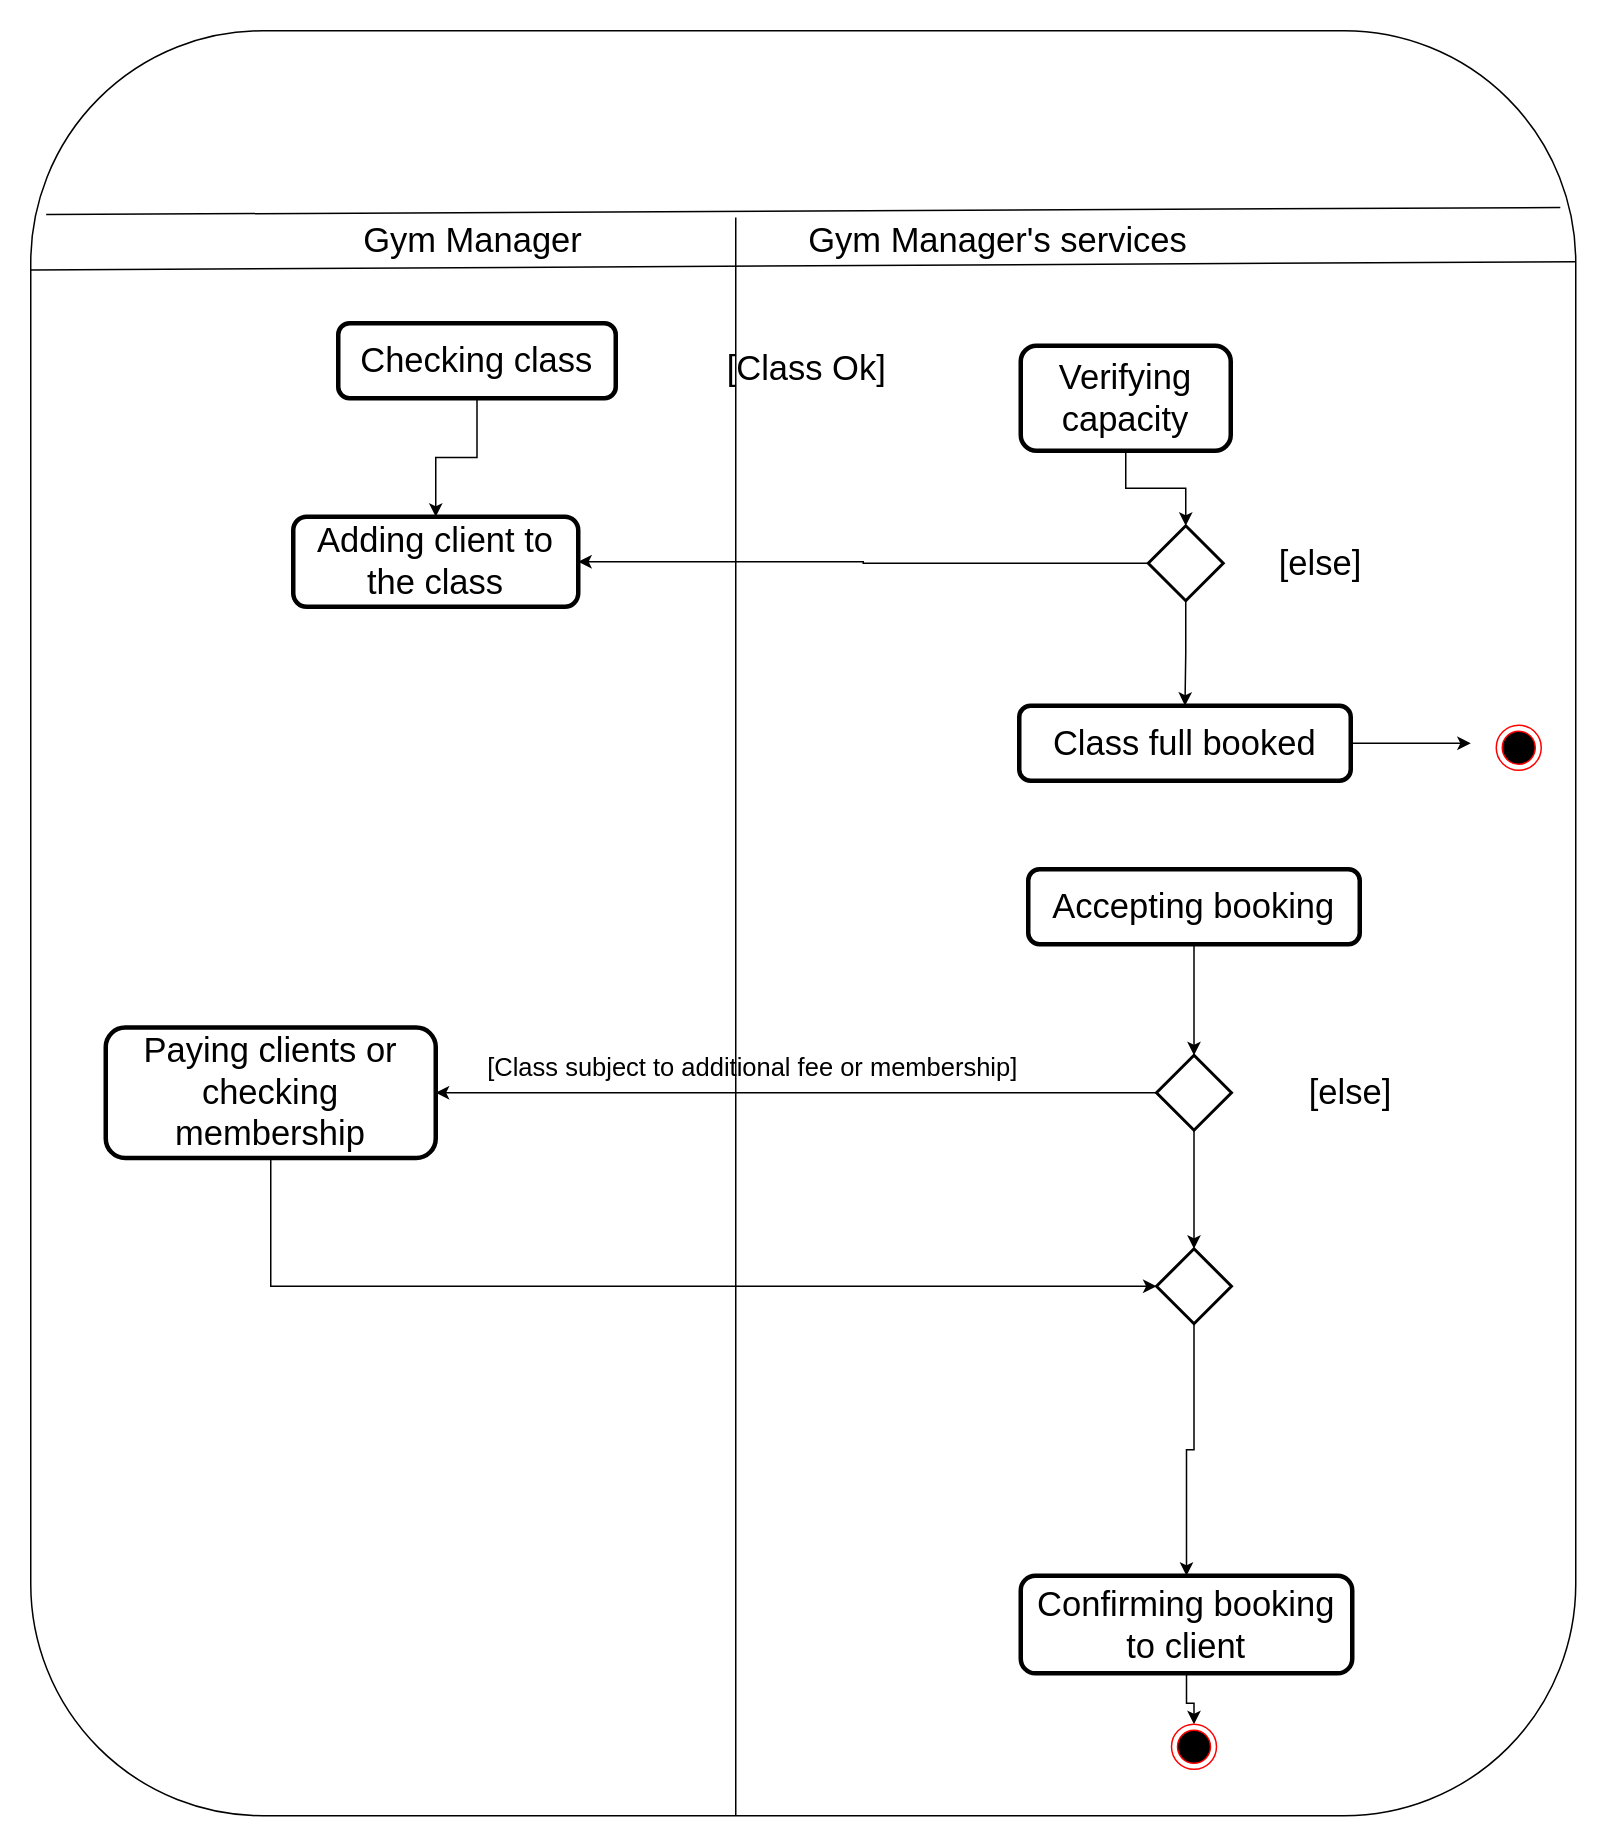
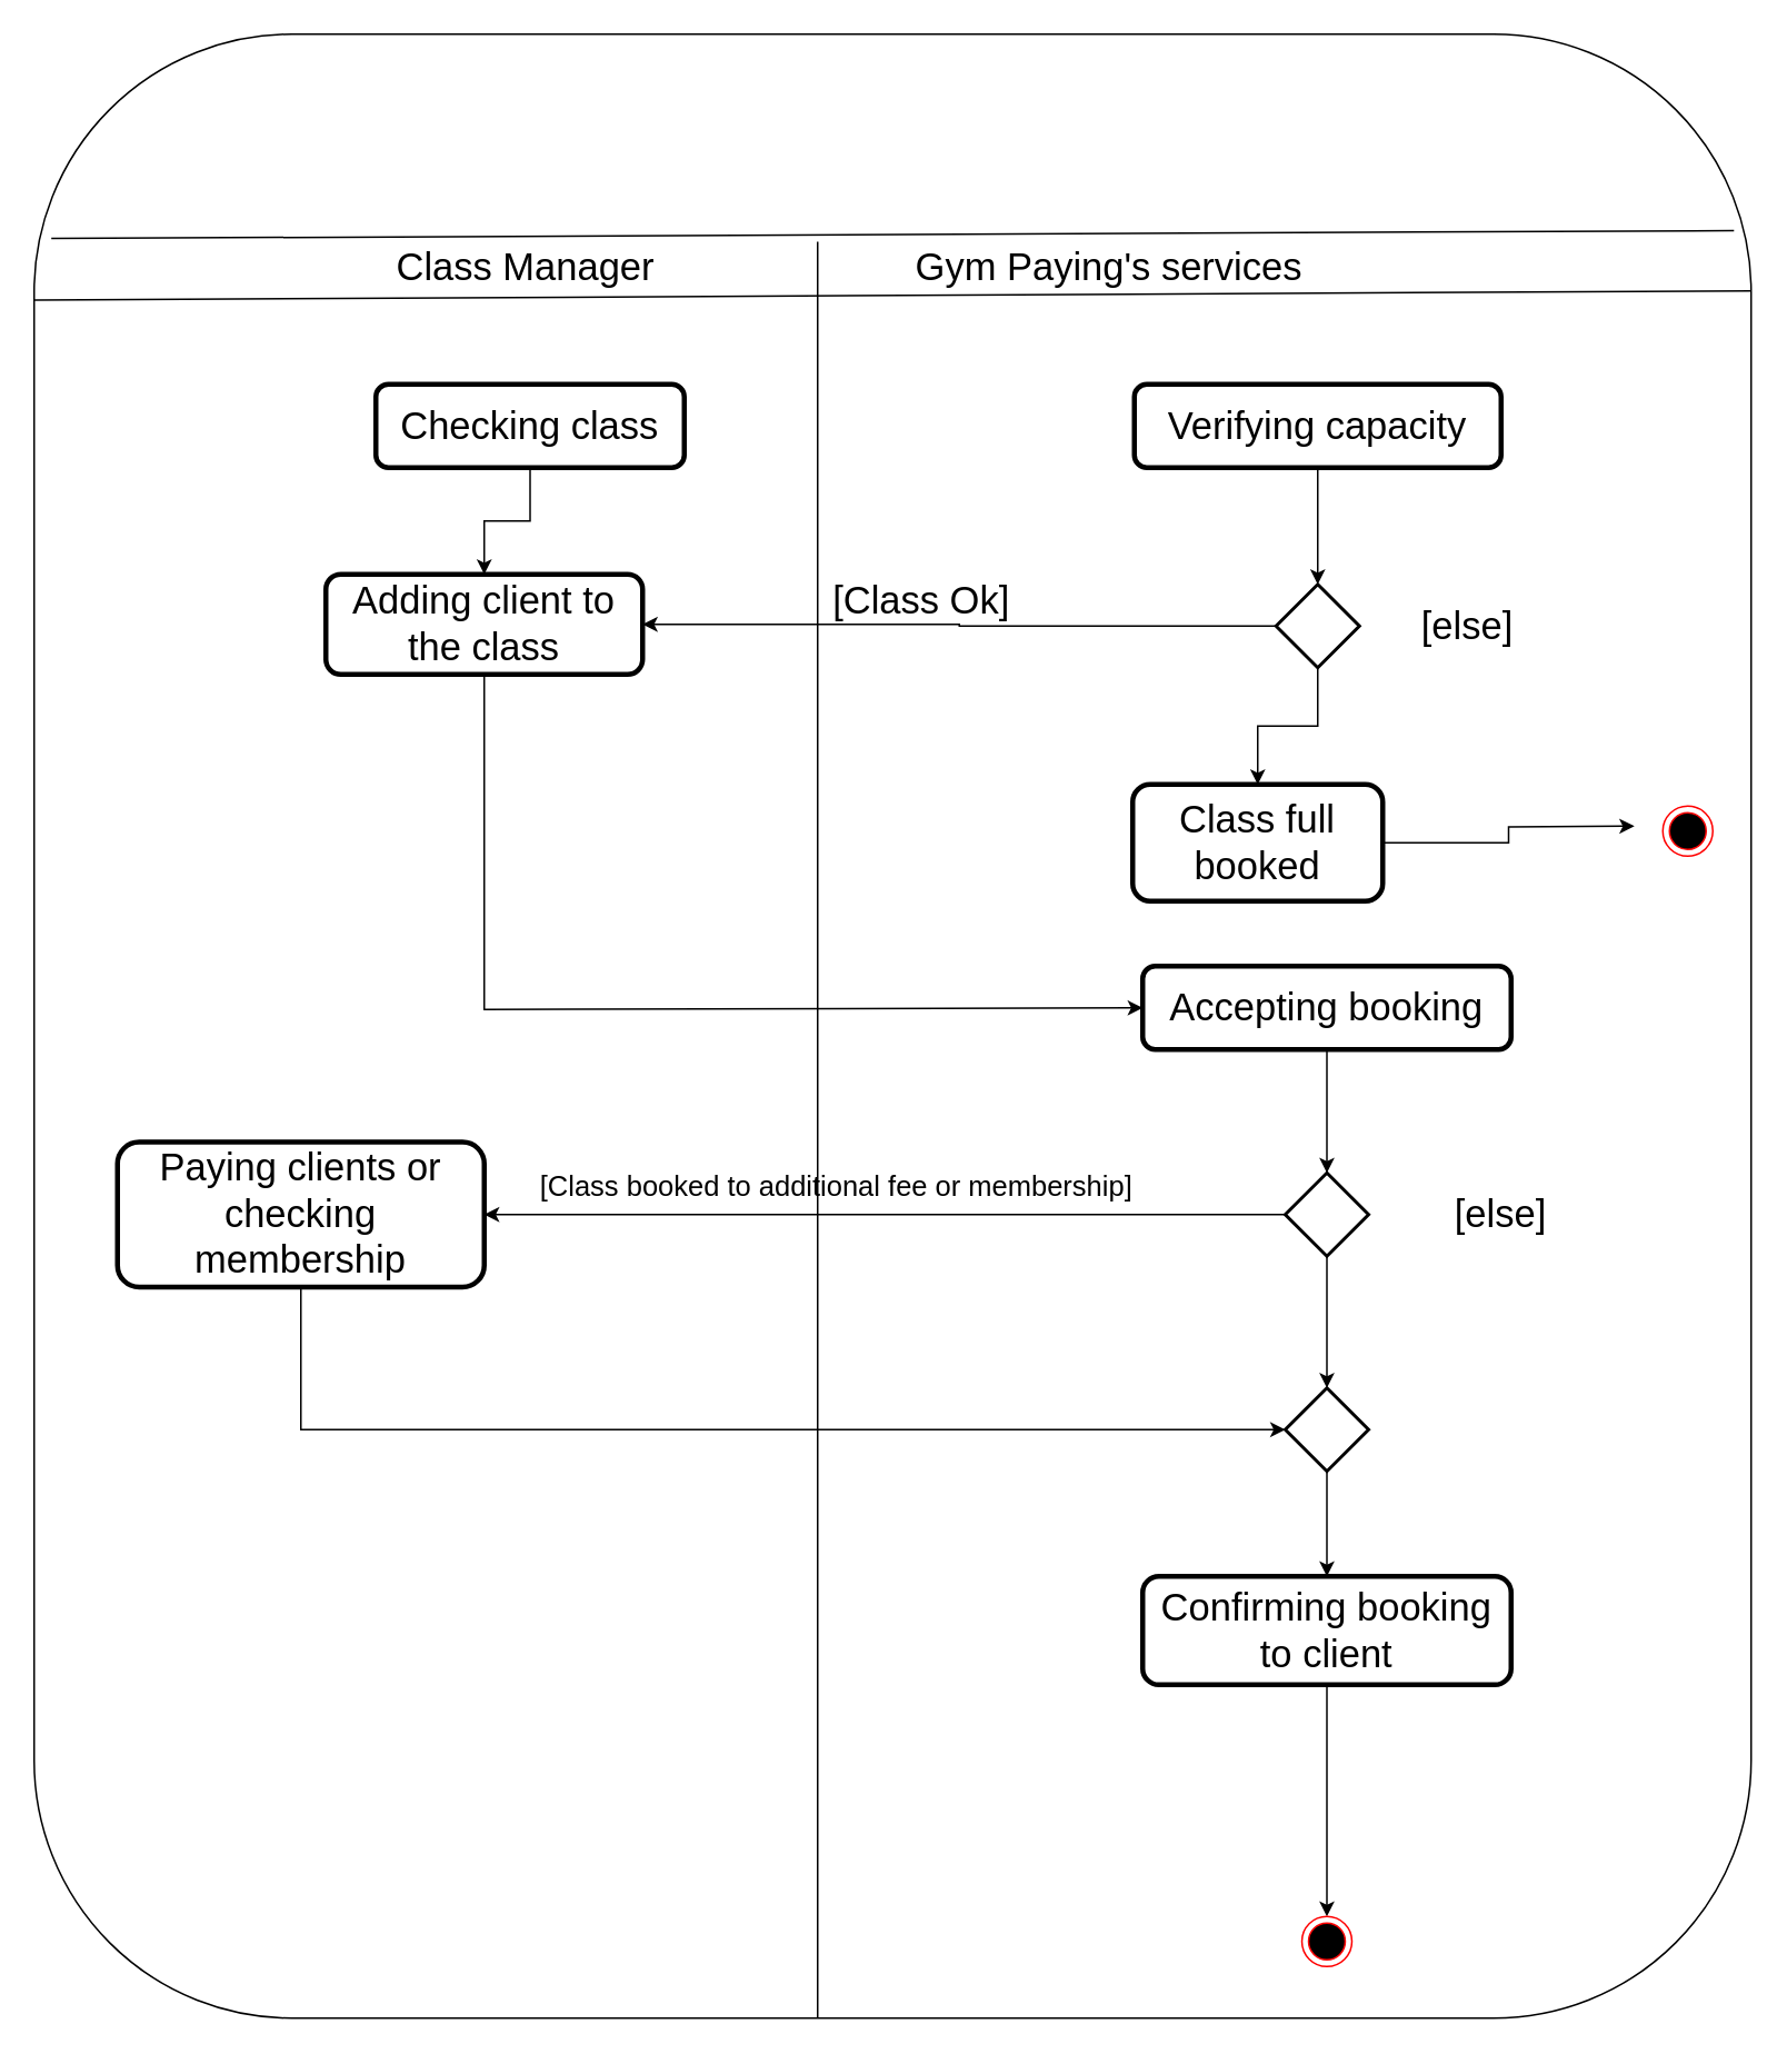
- <mxCell id="4" value="Gym Manager" style="text;html=1;strokeColor=none;fillColor=none;align=center;verticalAlign=middle;whiteSpace=wrap;rounded=0;fontFamily=Helvetica;fontSize=23;" vertex="1" parent="1"><mxGeometry x="140" y="150" width="350" height="20" as="geometry" /></mxCell>
+ <mxCell id="4" value="Class Manager" style="text;html=1;strokeColor=none;fillColor=none;align=center;verticalAlign=middle;whiteSpace=wrap;rounded=0;fontFamily=Helvetica;fontSize=23;" vertex="1" parent="1"><mxGeometry x="140" y="150" width="350" height="20" as="geometry" /></mxCell>
- <mxCell id="5" value="Gym Manager's services" style="text;html=1;strokeColor=none;fillColor=none;align=center;verticalAlign=middle;whiteSpace=wrap;rounded=0;fontFamily=Helvetica;fontSize=23;" vertex="1" parent="1"><mxGeometry x="490" y="150" width="350" height="20" as="geometry" /></mxCell>
+ <mxCell id="5" value="Gym Paying's services" style="text;html=1;strokeColor=none;fillColor=none;align=center;verticalAlign=middle;whiteSpace=wrap;rounded=0;fontFamily=Helvetica;fontSize=23;" vertex="1" parent="1"><mxGeometry x="490" y="150" width="350" height="20" as="geometry" /></mxCell>
- <mxCell id="11" value="Checking class" style="shape=ext;rounded=1;html=1;whiteSpace=wrap;strokeWidth=3;fontFamily=Helvetica;fontSize=23;align=center;" vertex="1" parent="1"><mxGeometry x="225" y="215" width="185" height="50" as="geometry" /></mxCell>
+ <mxCell id="11" value="Checking class" style="shape=ext;rounded=1;html=1;whiteSpace=wrap;strokeWidth=3;fontFamily=Helvetica;fontSize=23;align=center;" vertex="1" parent="1"><mxGeometry x="225" y="230" width="185" height="50" as="geometry" /></mxCell>
- <mxCell id="21" value="[Class Ok]" style="text;html=1;strokeColor=none;fillColor=none;align=center;verticalAlign=middle;whiteSpace=wrap;rounded=0;fontFamily=Helvetica;fontSize=23;" vertex="1" parent="1"><mxGeometry x="482" y="235" width="111" height="20" as="geometry" /></mxCell>
+ <mxCell id="21" value="[Class Ok]" style="text;html=1;strokeColor=none;fillColor=none;align=center;verticalAlign=middle;whiteSpace=wrap;rounded=0;fontFamily=Helvetica;fontSize=23;" vertex="1" parent="1"><mxGeometry x="497" y="350" width="111" height="20" as="geometry" /></mxCell>
- <mxCell id="9" value="Verifying capacity" style="shape=ext;rounded=1;html=1;whiteSpace=wrap;strokeWidth=3;fontFamily=Helvetica;fontSize=23;align=center;" vertex="1" parent="1"><mxGeometry x="680" y="230" width="140" height="70" as="geometry" /></mxCell>
+ <mxCell id="9" value="Verifying capacity" style="shape=ext;rounded=1;html=1;whiteSpace=wrap;strokeWidth=3;fontFamily=Helvetica;fontSize=23;align=center;" vertex="1" parent="1"><mxGeometry x="680" y="230" width="220" height="50" as="geometry" /></mxCell>
- <mxCell id="13" value="Class full booked" style="shape=ext;rounded=1;html=1;whiteSpace=wrap;strokeWidth=3;fontFamily=Helvetica;fontSize=23;align=center;" vertex="1" parent="1"><mxGeometry x="679" y="470" width="221" height="50" as="geometry" /></mxCell>
+ <mxCell id="13" value="Class full booked" style="shape=ext;rounded=1;html=1;whiteSpace=wrap;strokeWidth=3;fontFamily=Helvetica;fontSize=23;align=center;" vertex="1" parent="1"><mxGeometry x="679" y="470" width="150" height="70" as="geometry" /></mxCell>
+ <mxCell id="19" style="edgeStyle=orthogonalEdgeStyle;rounded=0;orthogonalLoop=1;jettySize=auto;html=1;entryX=0;entryY=0.5;entryDx=0;entryDy=0;fontFamily=Helvetica;fontSize=23;" edge="1" parent="1" source="20" target="23"><mxGeometry relative="1" as="geometry"><Array as="points"><mxPoint x="290" y="605" /></Array></mxGeometry></mxCell>
- <mxCell id="35" value="&lt;font style=&quot;font-size: 17px&quot;&gt;[Class subject to additional fee or membership]&lt;/font&gt;" style="text;html=1;strokeColor=none;fillColor=none;align=center;verticalAlign=middle;whiteSpace=wrap;rounded=0;fontFamily=Helvetica;fontSize=23;" vertex="1" parent="1"><mxGeometry x="255" y="690" width="493" height="38" as="geometry" /></mxCell>
+ <mxCell id="35" value="&lt;font style=&quot;font-size: 17px&quot;&gt;[Class booked to additional fee or membership]&lt;/font&gt;" style="text;html=1;strokeColor=none;fillColor=none;align=center;verticalAlign=middle;whiteSpace=wrap;rounded=0;fontFamily=Helvetica;fontSize=23;" vertex="1" parent="1"><mxGeometry x="255" y="690" width="493" height="38" as="geometry" /></mxCell>
- <mxCell id="31" value="Confirming booking to client" style="shape=ext;rounded=1;html=1;whiteSpace=wrap;strokeWidth=3;fontFamily=Helvetica;fontSize=23;align=center;" vertex="1" parent="1"><mxGeometry x="680" y="1050" width="221" height="65" as="geometry" /></mxCell>
+ <mxCell id="31" value="Confirming booking to client" style="shape=ext;rounded=1;html=1;whiteSpace=wrap;strokeWidth=3;fontFamily=Helvetica;fontSize=23;align=center;" vertex="1" parent="1"><mxGeometry x="685" y="945" width="221" height="65" as="geometry" /></mxCell>
